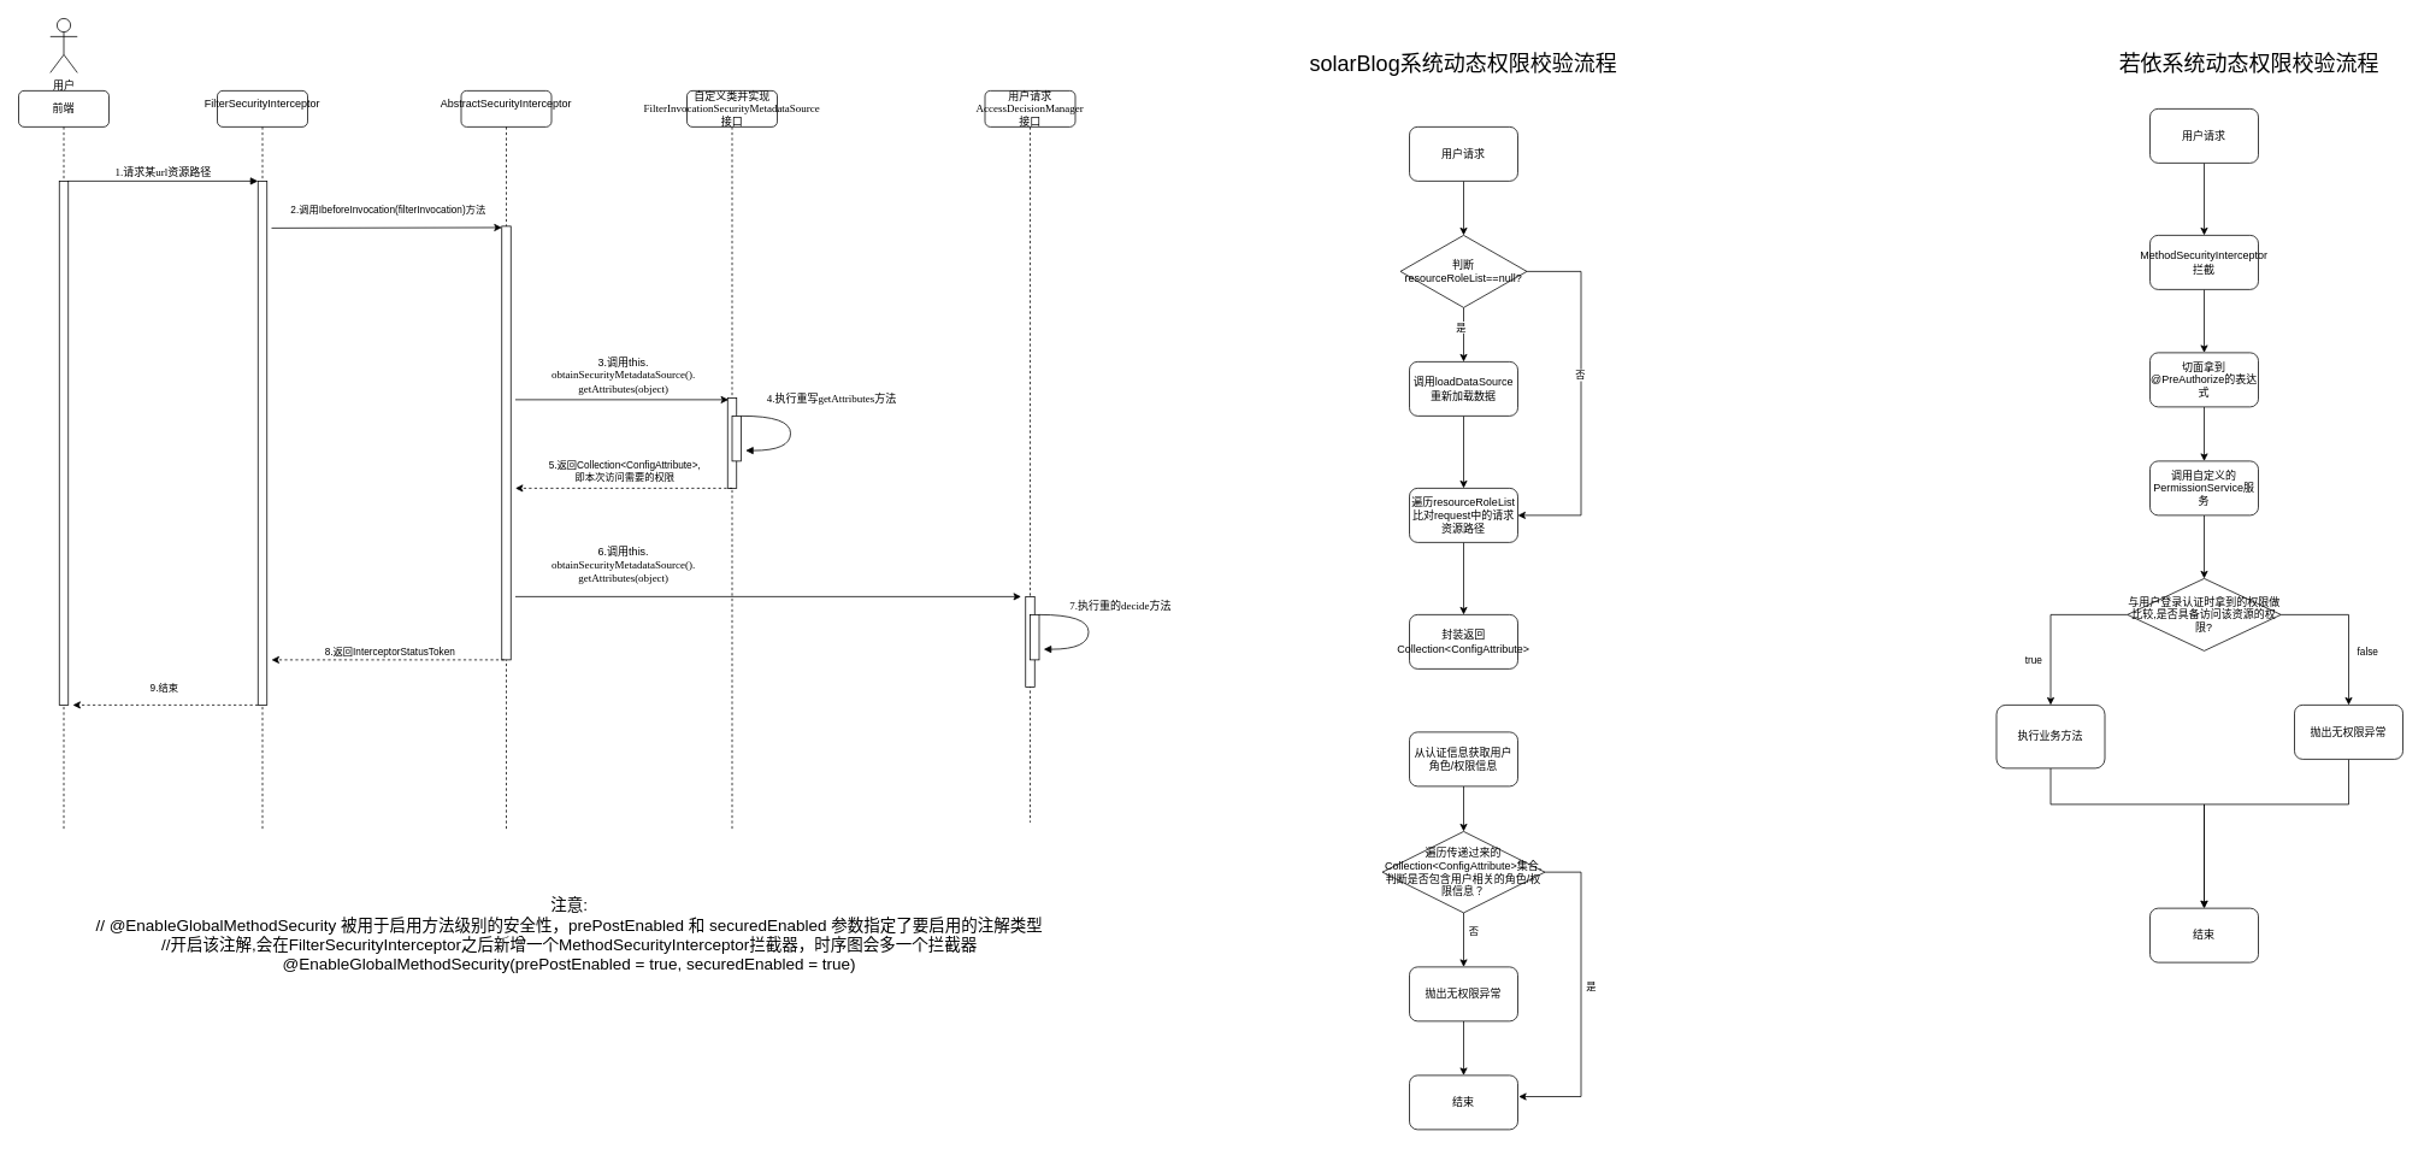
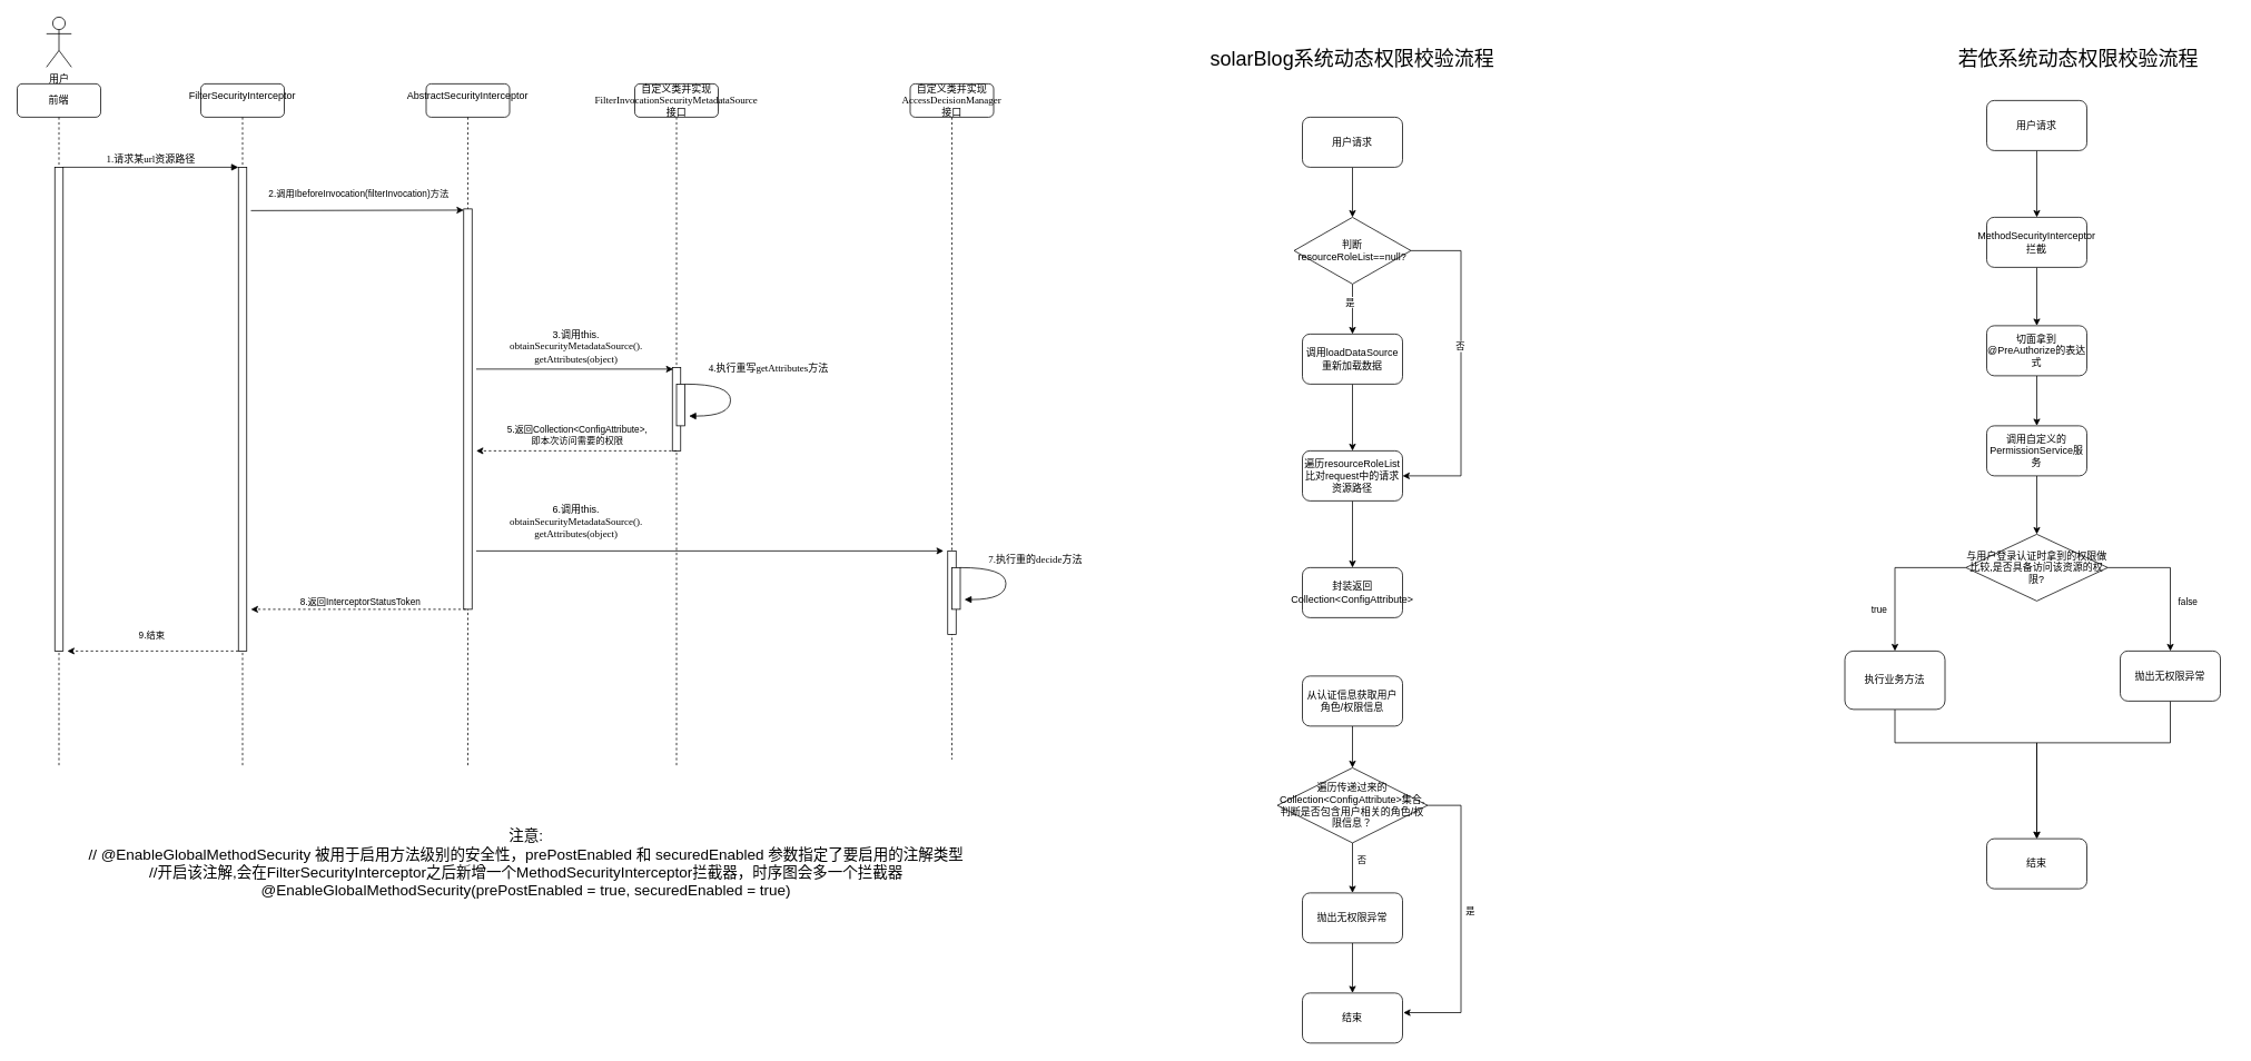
- <mxCell id="18" value="用户请求&lt;br&gt;AccessDecisionManager&lt;br&gt;接口" style="shape=umlLifeline;perimeter=lifelinePerimeter;whiteSpace=wrap;html=1;container=1;collapsible=0;recursiveResize=0;outlineConnect=0;rounded=1;shadow=0;comic=0;labelBackgroundColor=none;strokeWidth=1;fontFamily=Verdana;fontSize=12;align=center;" parent="1" vertex="1"><mxGeometry x="1090" y="100" width="100" height="810" as="geometry" /></mxCell>
+ <mxCell id="18" value="自定义类并实现&lt;br&gt;AccessDecisionManager&lt;br&gt;接口" style="shape=umlLifeline;perimeter=lifelinePerimeter;whiteSpace=wrap;html=1;container=1;collapsible=0;recursiveResize=0;outlineConnect=0;rounded=1;shadow=0;comic=0;labelBackgroundColor=none;strokeWidth=1;fontFamily=Verdana;fontSize=12;align=center;" parent="1" vertex="1"><mxGeometry x="1090" y="100" width="100" height="810" as="geometry" /></mxCell>
